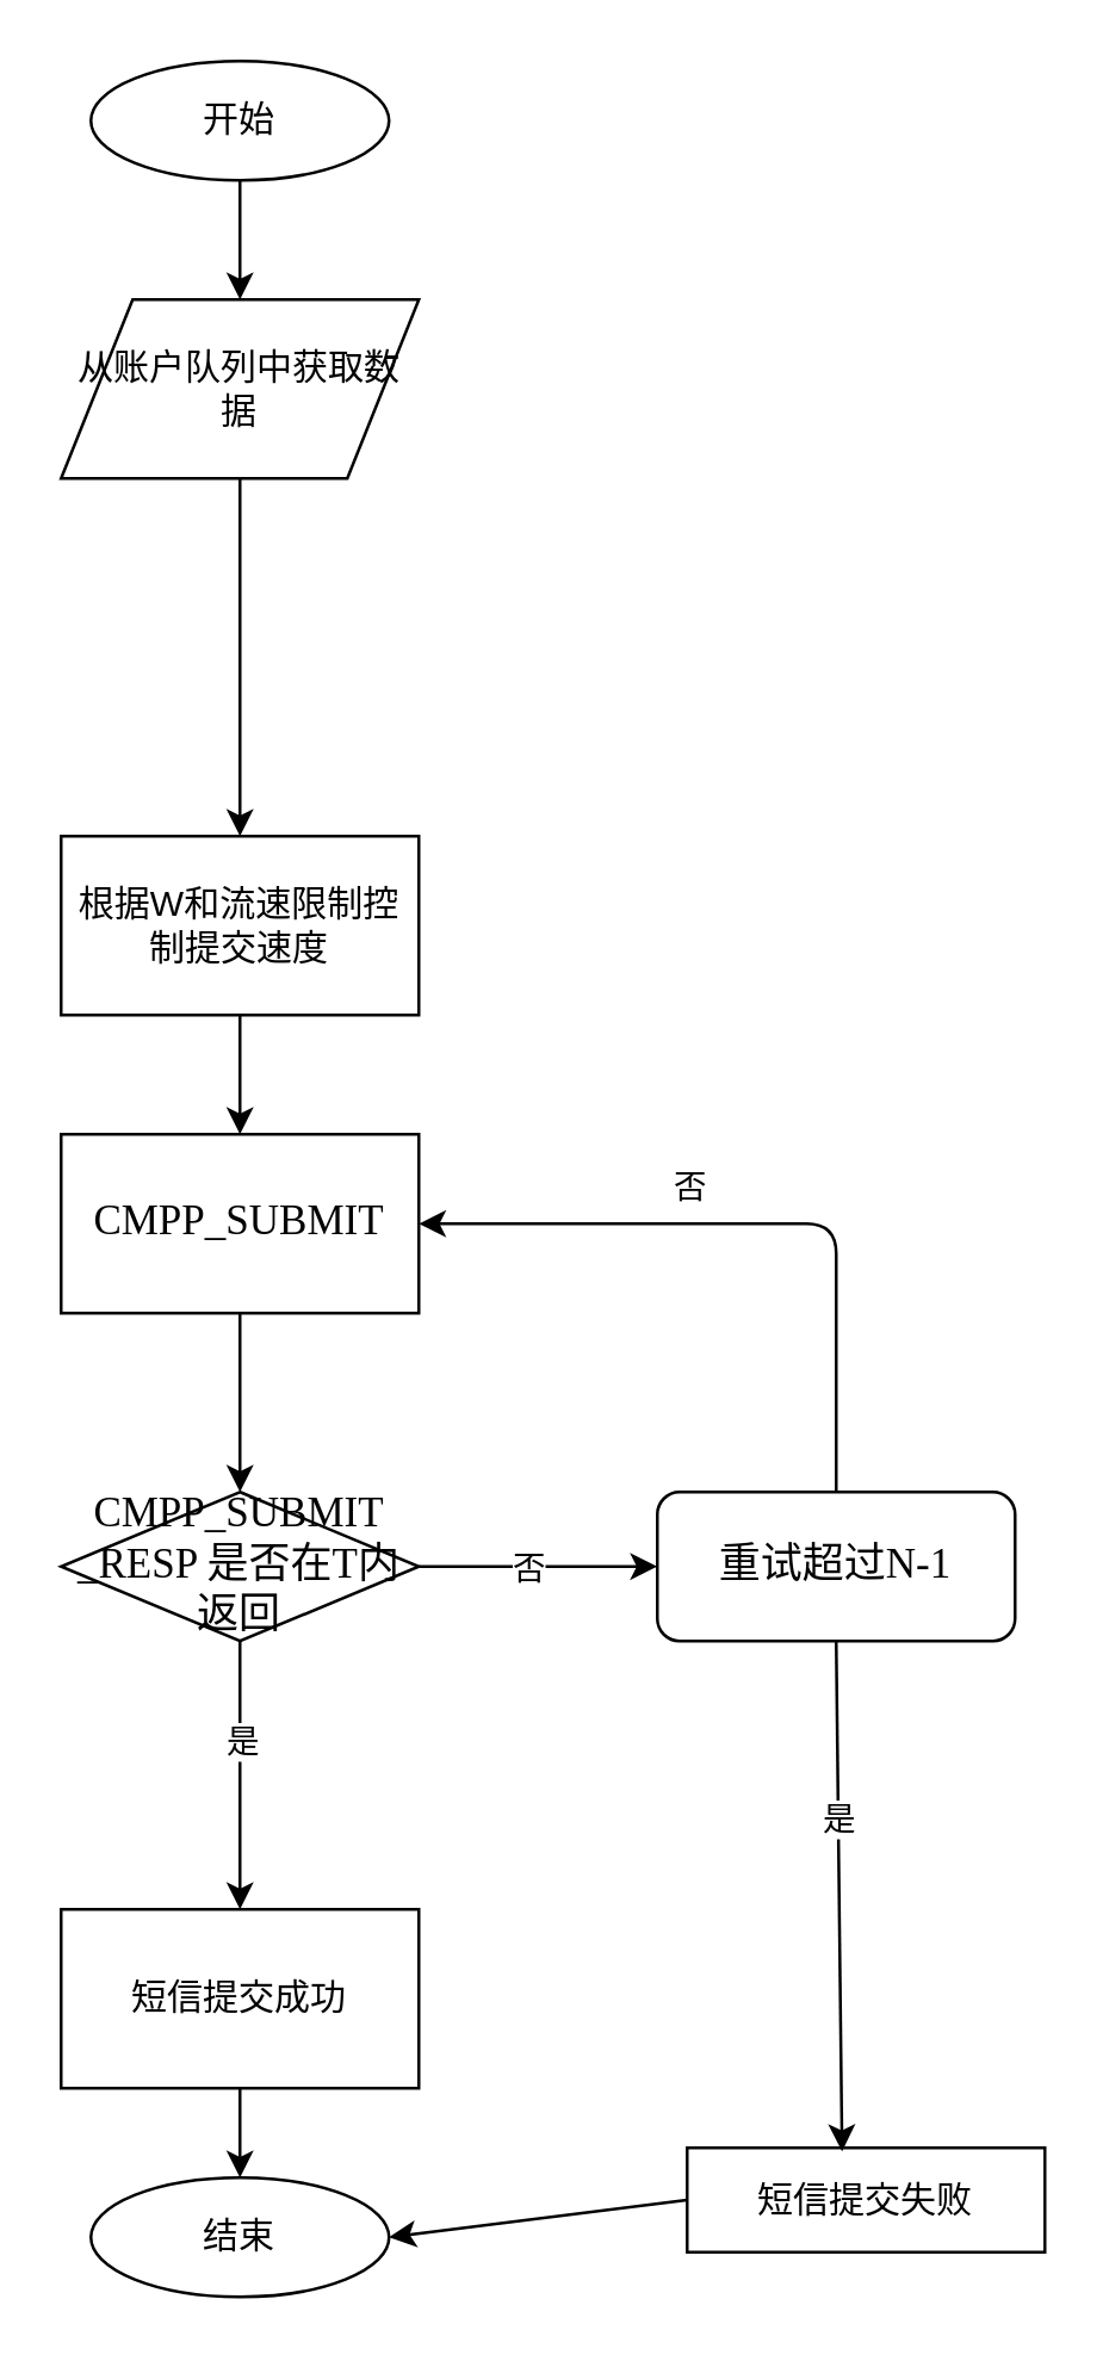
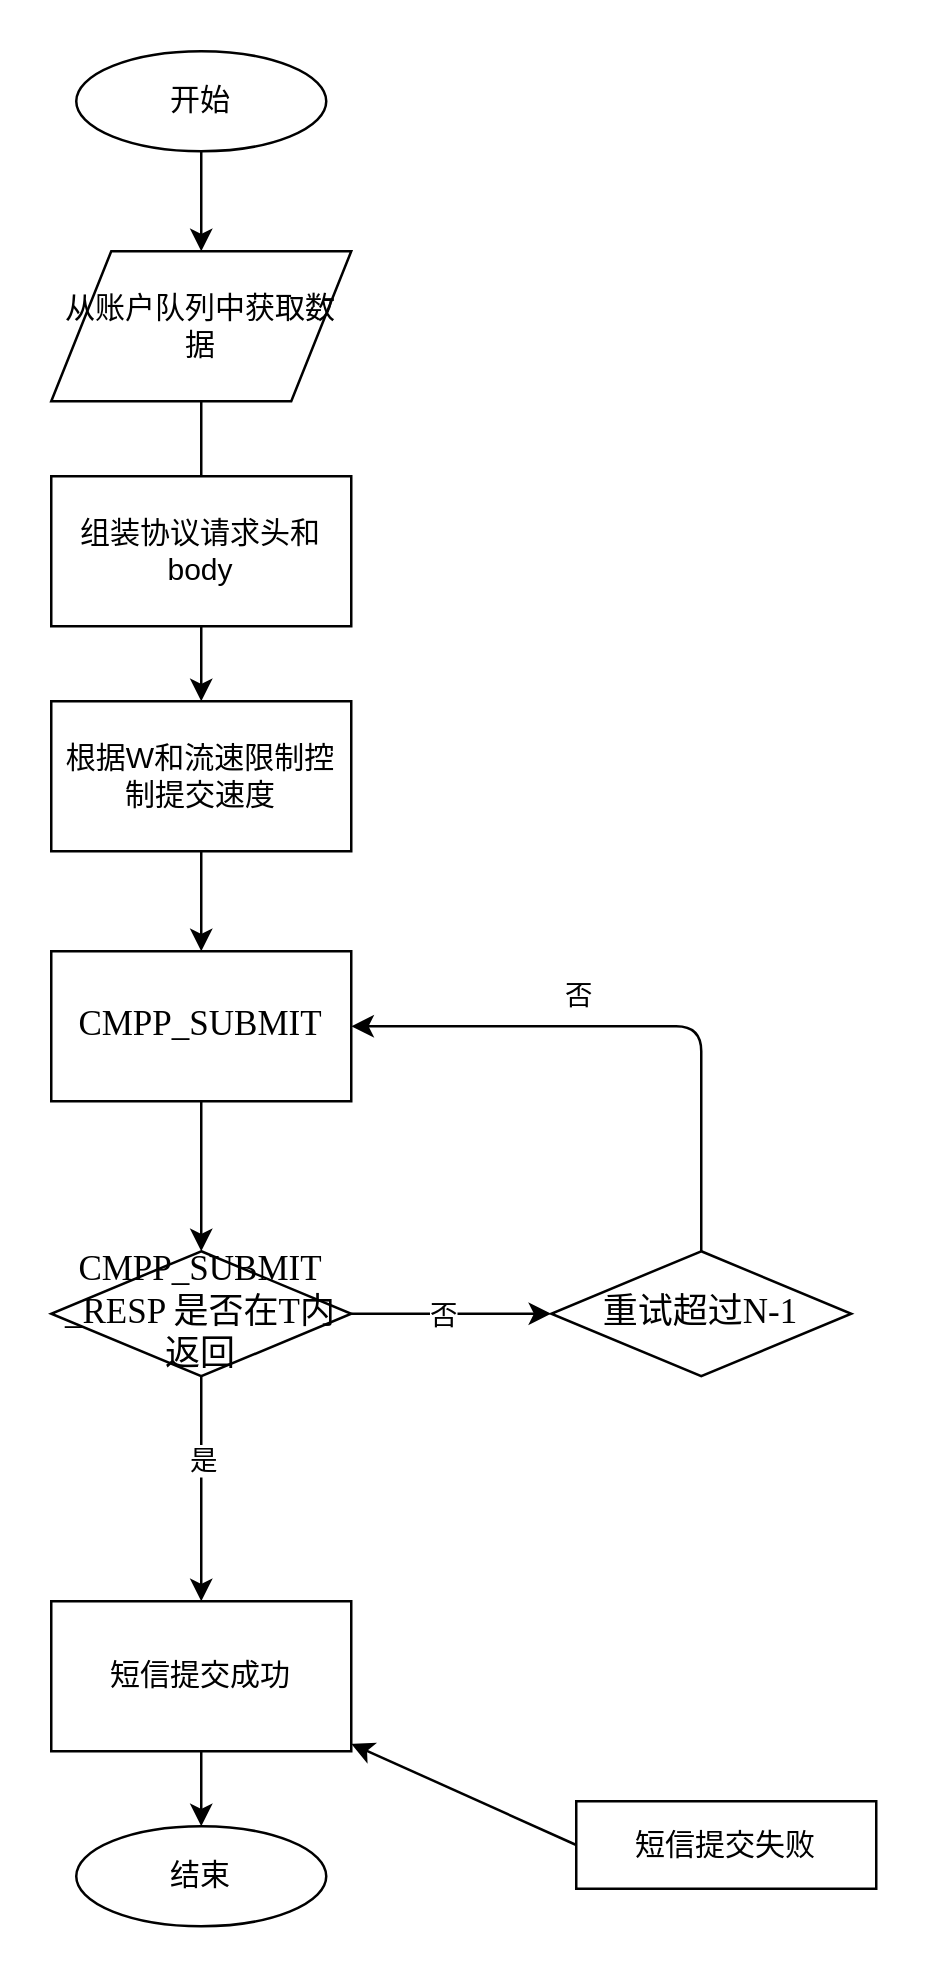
+ <mxCell id="25" value="组装协议请求头和body" style="rounded=0;whiteSpace=wrap;html=1;" vertex="1" parent="1"><mxGeometry x="20" y="190" width="120" height="60" as="geometry" /></mxCell>
- <mxCell id="11" value="&lt;span style=&quot;font-family: &amp;#34;times new roman&amp;#34; , serif ; font-size: 14px&quot;&gt;重试超过N-1&lt;br&gt;&lt;/span&gt;" style="whiteSpace=wrap;html=1;rounded=1;" parent="1" vertex="1"><mxGeometry x="220" y="500" width="120" height="50" as="geometry" /></mxCell>
+ <mxCell id="11" value="&lt;span style=&quot;font-family: &amp;#34;times new roman&amp;#34; , serif ; font-size: 14px&quot;&gt;重试超过N-1&lt;br&gt;&lt;/span&gt;" style="rhombus;whiteSpace=wrap;html=1;" parent="1" vertex="1"><mxGeometry x="220" y="500" width="120" height="50" as="geometry" /></mxCell>
- <mxCell id="13" value="" style="endArrow=classic;html=1;exitX=0.5;exitY=1;exitDx=0;exitDy=0;entryX=0.433;entryY=0.033;entryDx=0;entryDy=0;entryPerimeter=0;" parent="1" source="11" target="12" edge="1"><mxGeometry width="50" height="50" relative="1" as="geometry"><mxPoint x="230" y="610" as="sourcePoint" /><mxPoint x="280" y="560" as="targetPoint" /></mxGeometry></mxCell>
- <mxCell id="14" value="是" style="edgeLabel;html=1;align=center;verticalAlign=middle;resizable=0;points=[];" parent="13" vertex="1" connectable="0"><mxGeometry x="-0.303" y="5" relative="1" as="geometry"><mxPoint x="-5.33" as="offset" /></mxGeometry></mxCell>
- <mxCell id="20" value="" style="endArrow=classic;html=1;exitX=0;exitY=0.5;exitDx=0;exitDy=0;entryX=1;entryY=0.5;entryDx=0;entryDy=0;" parent="1" source="12" target="3" edge="1"><mxGeometry width="50" height="50" relative="1" as="geometry"><mxPoint x="200" y="800" as="sourcePoint" /><mxPoint x="250" y="750" as="targetPoint" /></mxGeometry></mxCell>
+ <mxCell id="20" value="" style="endArrow=classic;html=1;exitX=0;exitY=0.5;exitDx=0;exitDy=0;" parent="1" source="12" target="10" edge="1"><mxGeometry width="50" height="50" relative="1" as="geometry"><mxPoint x="200" y="800" as="sourcePoint" /><mxPoint x="250" y="750" as="targetPoint" /></mxGeometry></mxCell>
